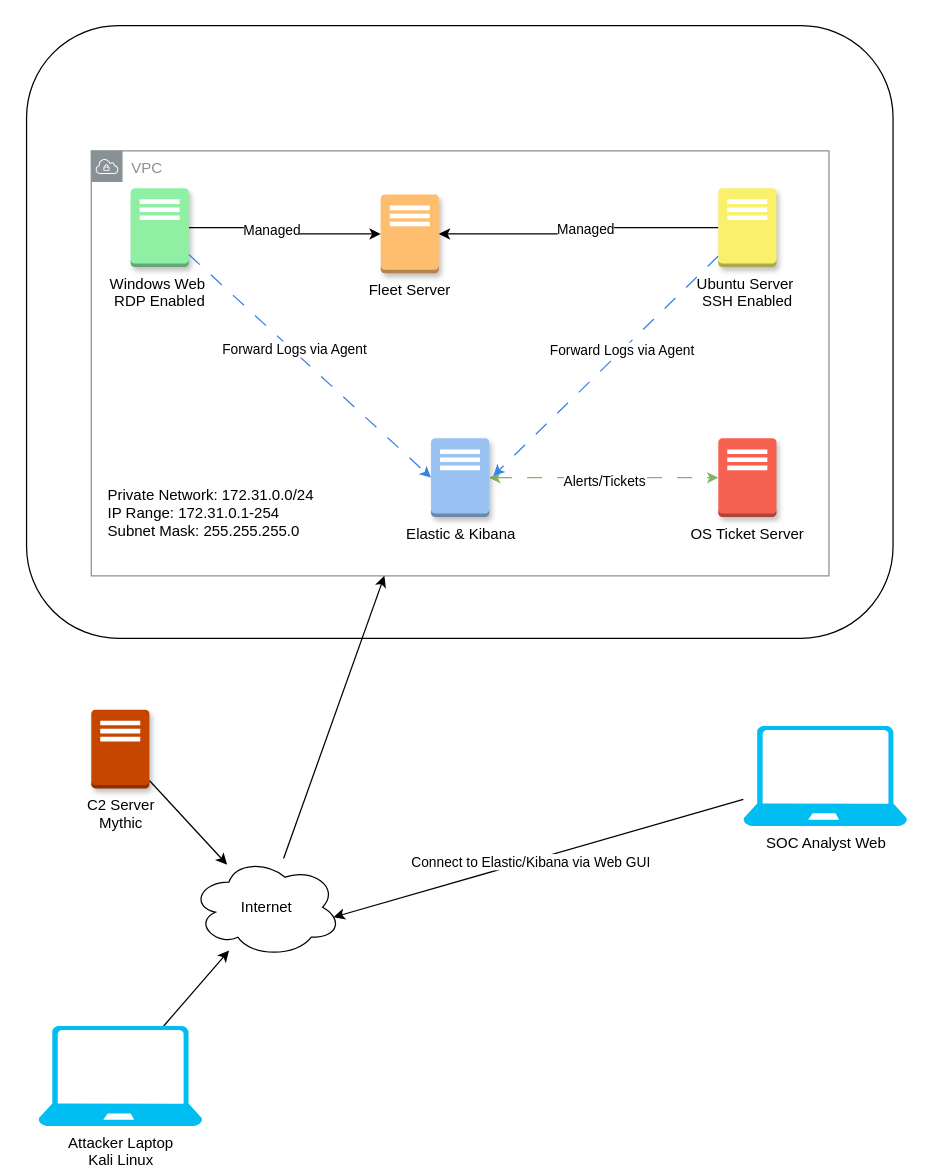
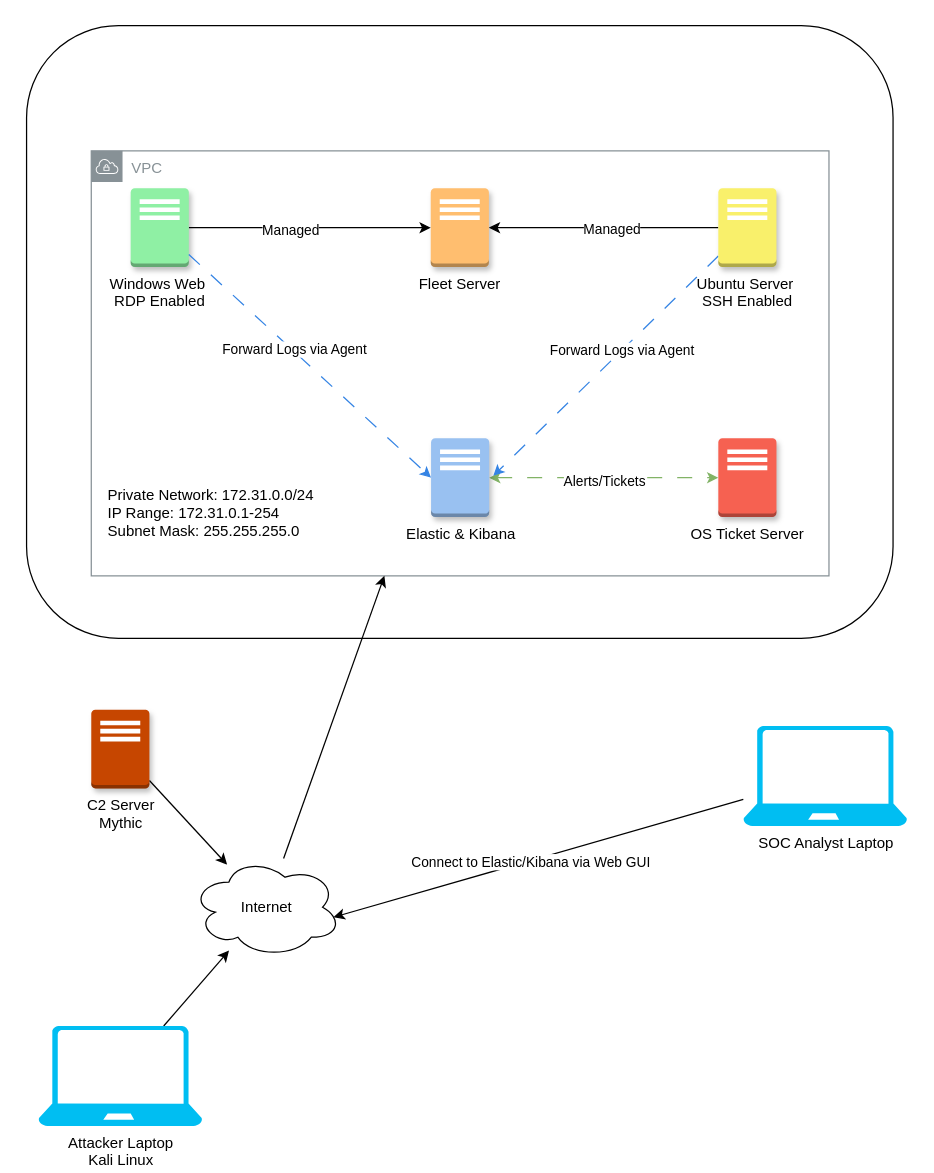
- <mxCell id="4" value="Fleet Server" style="outlineConnect=0;dashed=0;verticalLabelPosition=bottom;verticalAlign=top;align=center;html=1;shape=mxgraph.aws3.traditional_server;fillColor=light-dark(#ffbe6f, #848383);gradientColor=none;shadow=1;" vertex="1" parent="1"><mxGeometry x="304" y="155" width="46.5" height="63" as="geometry" /></mxCell>
+ <mxCell id="4" value="Fleet Server" style="outlineConnect=0;dashed=0;verticalLabelPosition=bottom;verticalAlign=top;align=center;html=1;shape=mxgraph.aws3.traditional_server;fillColor=light-dark(#ffbe6f, #848383);gradientColor=none;shadow=1;" vertex="1" parent="1"><mxGeometry x="344" y="150" width="46.5" height="63" as="geometry" /></mxCell>
- <mxCell id="24" value="SOC Analyst Web" style="verticalLabelPosition=bottom;html=1;verticalAlign=top;align=center;strokeColor=none;fillColor=#00BEF2;shape=mxgraph.azure.laptop;pointerEvents=1;" vertex="1" parent="1"><mxGeometry x="594" y="580" width="131" height="80" as="geometry" /></mxCell>
+ <mxCell id="24" value="SOC Analyst Laptop" style="verticalLabelPosition=bottom;html=1;verticalAlign=top;align=center;strokeColor=none;fillColor=#00BEF2;shape=mxgraph.azure.laptop;pointerEvents=1;" vertex="1" parent="1"><mxGeometry x="594" y="580" width="131" height="80" as="geometry" /></mxCell>
